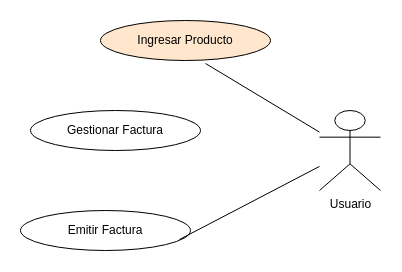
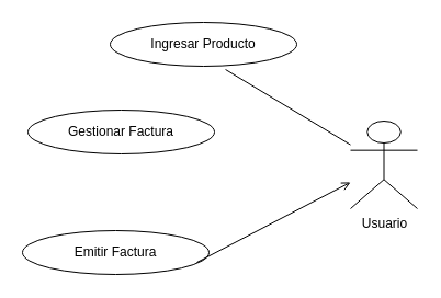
- <mxCell id="3" value="&lt;font style=&quot;vertical-align: inherit&quot;&gt;&lt;font style=&quot;vertical-align: inherit&quot;&gt;Ingresar Producto&lt;/font&gt;&lt;/font&gt;" style="ellipse;whiteSpace=wrap;html=1;fillColor=#ffe6cc;" parent="1" vertex="1"><mxGeometry x="100" y="20" width="170" height="40" as="geometry" /></mxCell>
+ <mxCell id="3" value="&lt;font style=&quot;vertical-align: inherit&quot;&gt;&lt;font style=&quot;vertical-align: inherit&quot;&gt;Ingresar Producto&lt;/font&gt;&lt;/font&gt;" style="ellipse;whiteSpace=wrap;html=1;" parent="1" vertex="1"><mxGeometry x="100" y="20" width="170" height="40" as="geometry" /></mxCell>
- <mxCell id="5" value="&lt;font style=&quot;vertical-align: inherit&quot;&gt;&lt;font style=&quot;vertical-align: inherit&quot;&gt;&lt;font style=&quot;vertical-align: inherit&quot;&gt;&lt;font style=&quot;vertical-align: inherit&quot;&gt;Gestionar Factura&lt;/font&gt;&lt;/font&gt;&lt;/font&gt;&lt;/font&gt;" style="ellipse;whiteSpace=wrap;html=1;" parent="1" vertex="1"><mxGeometry x="30" y="110" width="170" height="40" as="geometry" /></mxCell>
+ <mxCell id="5" value="&lt;font style=&quot;vertical-align: inherit&quot;&gt;&lt;font style=&quot;vertical-align: inherit&quot;&gt;&lt;font style=&quot;vertical-align: inherit&quot;&gt;&lt;font style=&quot;vertical-align: inherit&quot;&gt;Gestionar Factura&lt;/font&gt;&lt;/font&gt;&lt;/font&gt;&lt;/font&gt;" style="ellipse;whiteSpace=wrap;html=1;" parent="1" vertex="1"><mxGeometry x="25" y="100" width="170" height="40" as="geometry" /></mxCell>
- <mxCell id="7" value="" style="endArrow=none;html=1;exitX=0.935;exitY=0.725;exitDx=0;exitDy=0;exitPerimeter=0;" parent="1" source="4" target="2" edge="1"><mxGeometry width="50" height="50" relative="1" as="geometry"><mxPoint x="230" y="240" as="sourcePoint" /><mxPoint x="280" y="190" as="targetPoint" /></mxGeometry></mxCell>
+ <mxCell id="7" value="" style="endArrow=open;html=1;exitX=0.935;exitY=0.725;exitDx=0;exitDy=0;exitPerimeter=0;" parent="1" source="4" target="2" edge="1"><mxGeometry width="50" height="50" relative="1" as="geometry"><mxPoint x="230" y="240" as="sourcePoint" /><mxPoint x="280" y="190" as="targetPoint" /></mxGeometry></mxCell>
